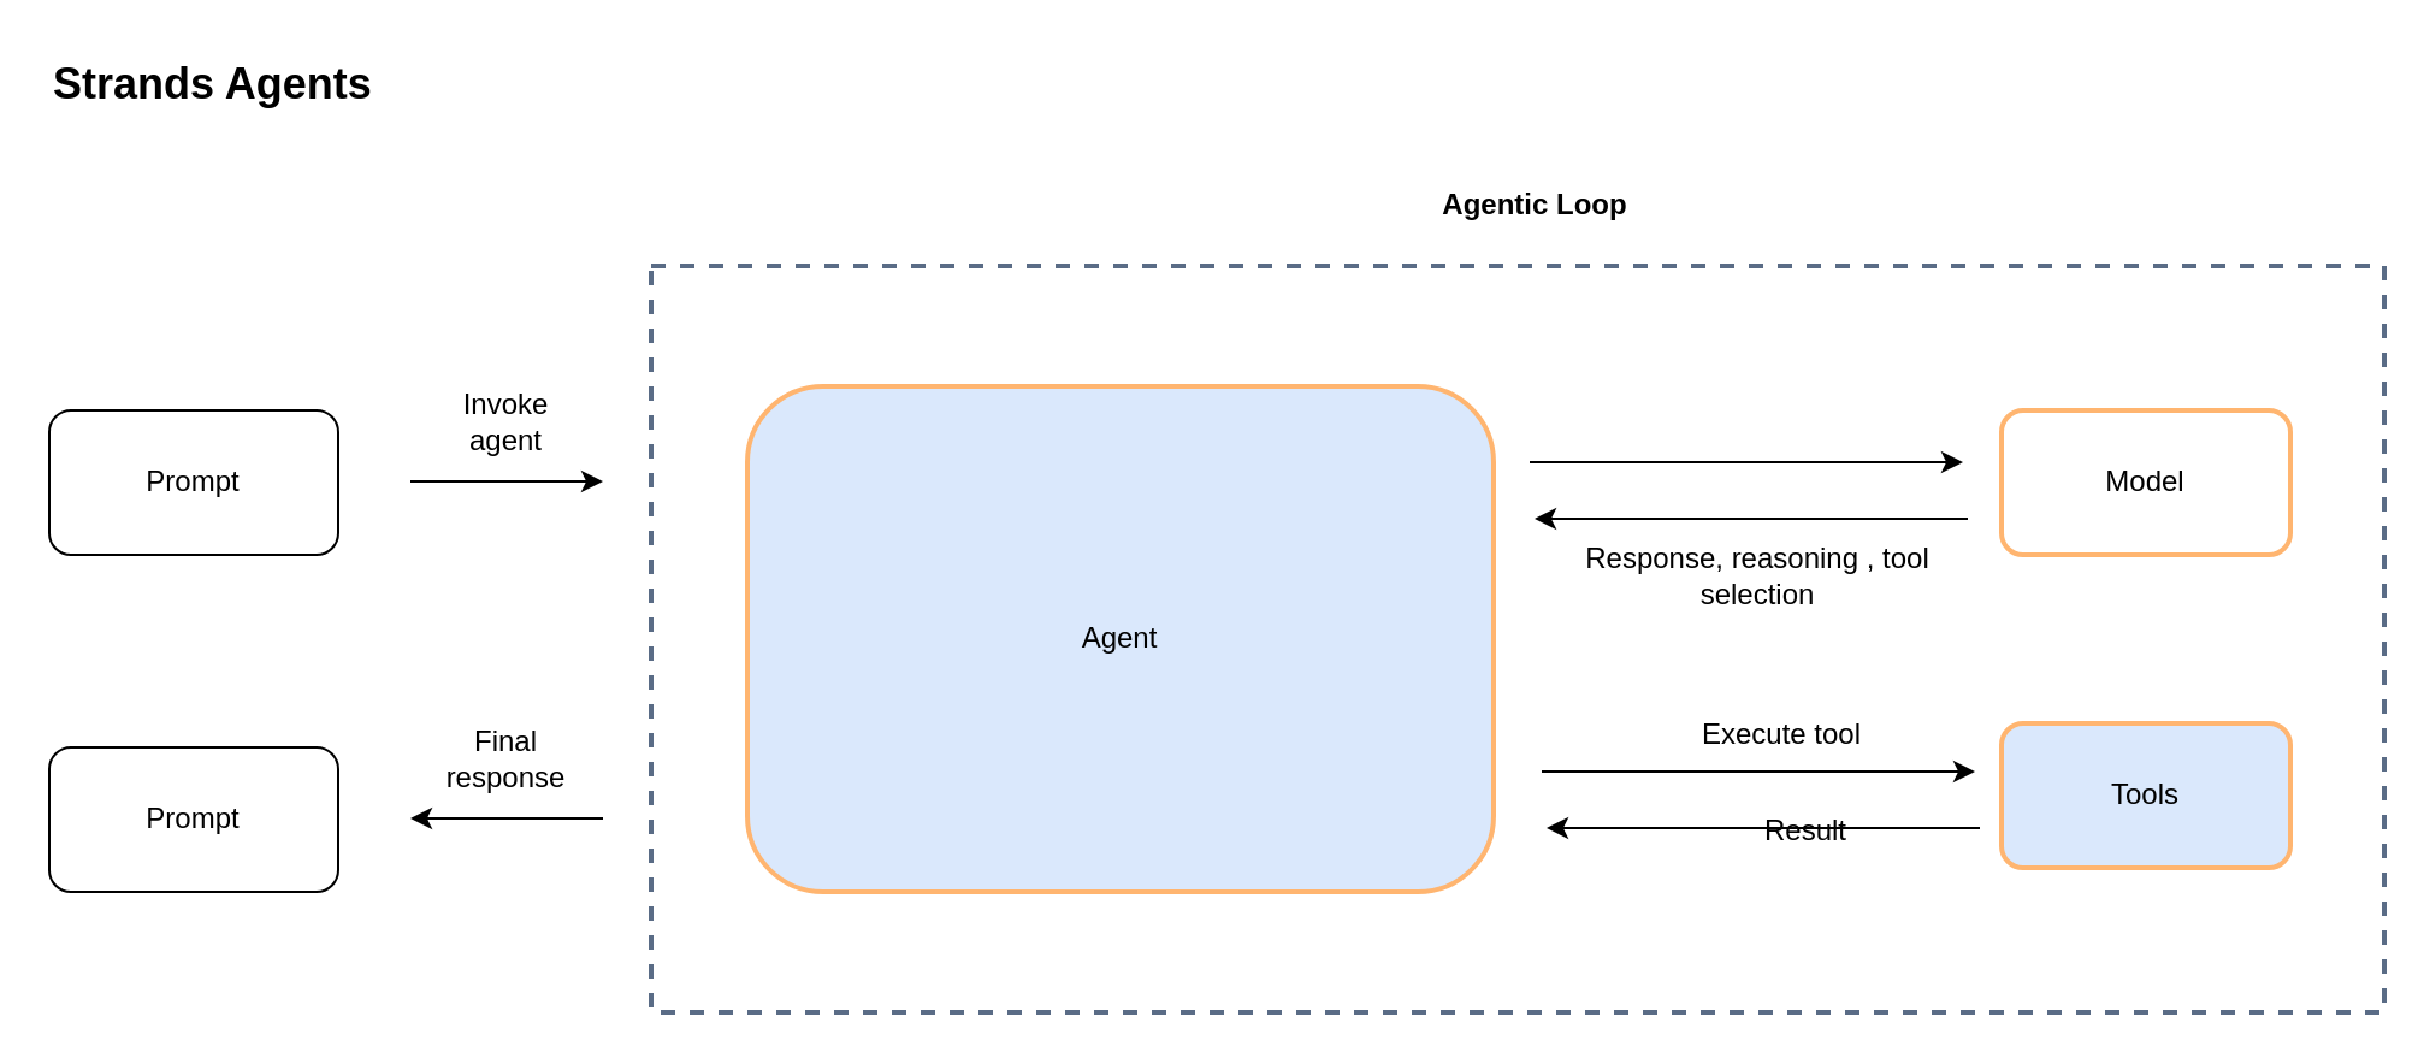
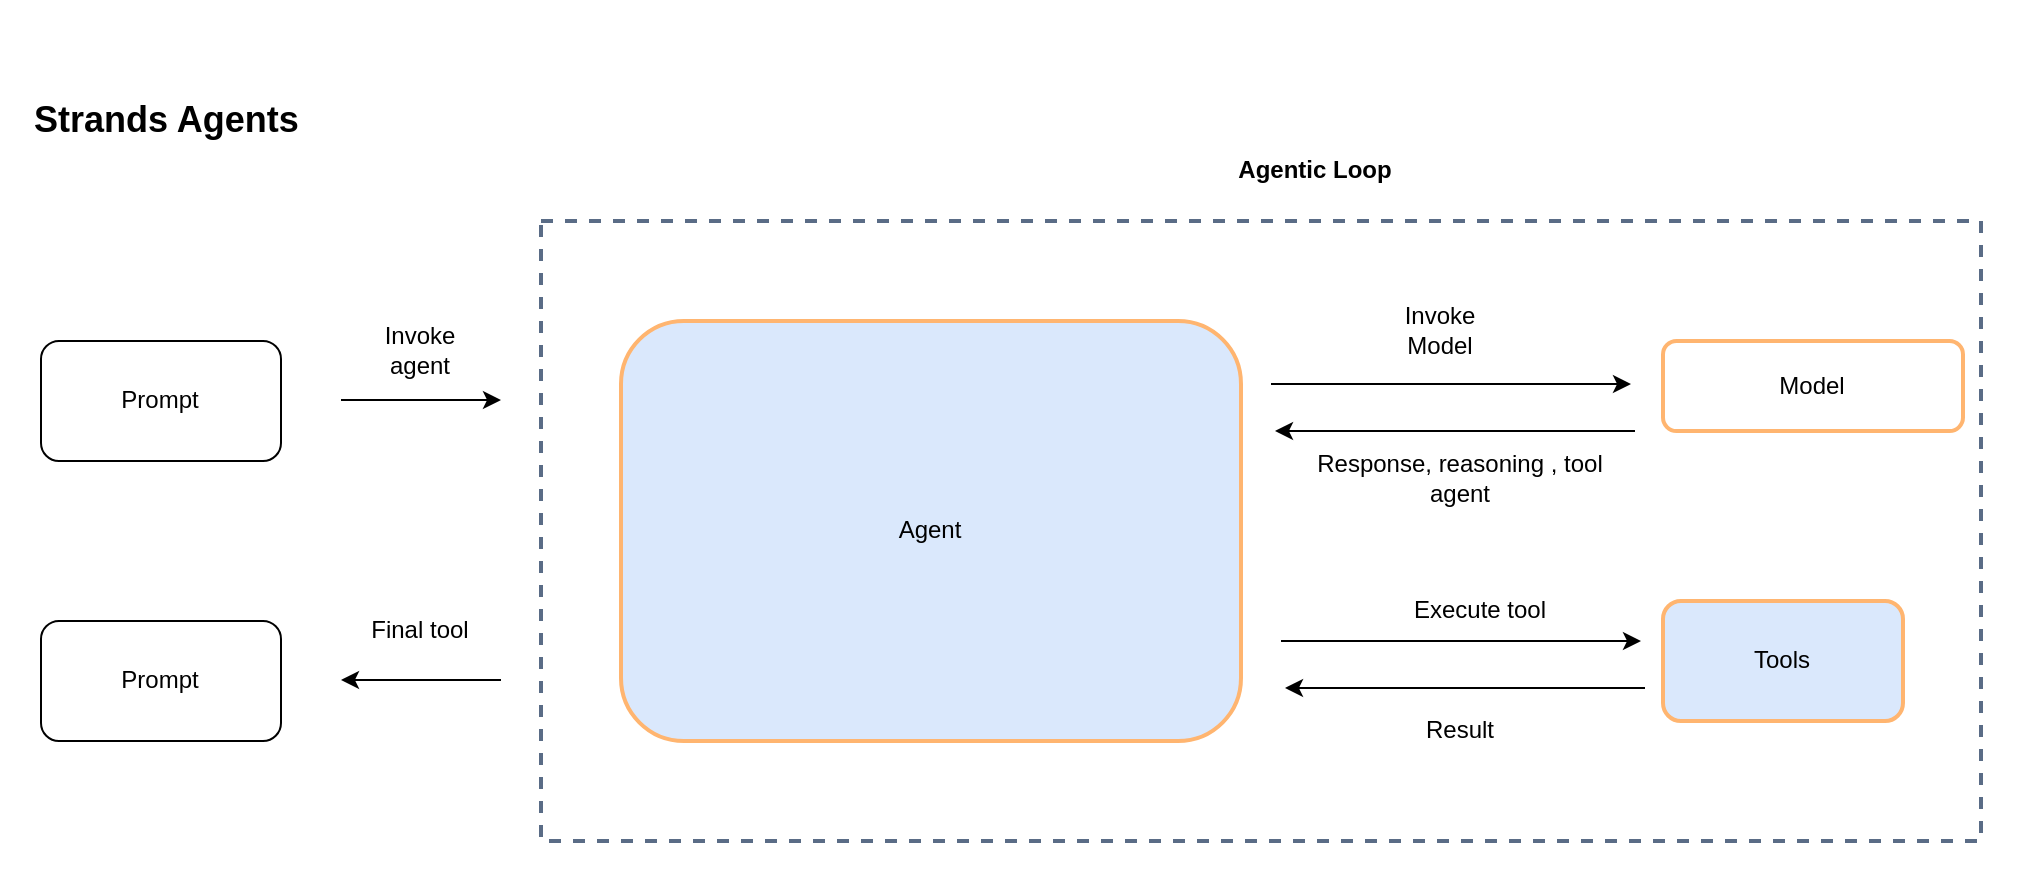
- <mxCell id="21" value="Strands Agents" style="text;html=1;whiteSpace=wrap;strokeColor=none;fillColor=none;align=left;verticalAlign=middle;rounded=0;fontStyle=1;fontSize=18;" vertex="1" parent="1"><mxGeometry x="20" y="20" width="190" height="30" as="geometry" /></mxCell>
+ <mxCell id="21" value="Strands Agents" style="text;html=1;whiteSpace=wrap;strokeColor=none;fillColor=none;align=left;verticalAlign=middle;rounded=0;fontStyle=1;fontSize=18;" vertex="1" parent="1"><mxGeometry x="15" y="45" width="190" height="30" as="geometry" /></mxCell>
- <mxCell id="5" value="Agentic Loop" style="text;html=1;whiteSpace=wrap;strokeColor=none;fillColor=none;align=center;verticalAlign=middle;rounded=0;fontStyle=1" vertex="1" parent="1"><mxGeometry x="560" y="70" width="155" height="30" as="geometry" /></mxCell>
+ <mxCell id="5" value="Agentic Loop" style="text;html=1;whiteSpace=wrap;strokeColor=none;fillColor=none;align=center;verticalAlign=middle;rounded=0;fontStyle=1" vertex="1" parent="1"><mxGeometry x="580" y="70" width="155" height="30" as="geometry" /></mxCell>
+ <mxCell id="13" value="Invoke Model" style="text;html=1;whiteSpace=wrap;strokeColor=none;fillColor=none;align=center;verticalAlign=middle;rounded=0;" vertex="1" parent="1"><mxGeometry x="690" y="150" width="60" height="30" as="geometry" /></mxCell>
- <mxCell id="7" value="Model" style="rounded=1;whiteSpace=wrap;html=1;strokeColor=#FFB570;strokeWidth=2;" vertex="1" parent="1"><mxGeometry x="831" y="170" width="120" height="60" as="geometry" /></mxCell>
+ <mxCell id="7" value="Model" style="rounded=1;whiteSpace=wrap;html=1;strokeColor=#FFB570;strokeWidth=2;" vertex="1" parent="1"><mxGeometry x="831" y="170" width="150" height="45" as="geometry" /></mxCell>
- <mxCell id="14" value="Response, reasoning , tool selection" style="text;html=1;whiteSpace=wrap;strokeColor=none;fillColor=none;align=center;verticalAlign=middle;rounded=0;" vertex="1" parent="1"><mxGeometry x="655" y="224" width="150" height="30" as="geometry" /></mxCell>
+ <mxCell id="14" value="Response, reasoning , tool agent" style="text;html=1;whiteSpace=wrap;strokeColor=none;fillColor=none;align=center;verticalAlign=middle;rounded=0;" vertex="1" parent="1"><mxGeometry x="655" y="224" width="150" height="30" as="geometry" /></mxCell>
- <mxCell id="20" value="Final response" style="text;html=1;whiteSpace=wrap;strokeColor=none;fillColor=none;align=center;verticalAlign=middle;rounded=0;" vertex="1" parent="1"><mxGeometry x="180" y="300" width="60" height="30" as="geometry" /></mxCell>
+ <mxCell id="20" value="Final tool" style="text;html=1;whiteSpace=wrap;strokeColor=none;fillColor=none;align=center;verticalAlign=middle;rounded=0;" vertex="1" parent="1"><mxGeometry x="180" y="300" width="60" height="30" as="geometry" /></mxCell>
- <mxCell id="16" value="Result" style="text;html=1;whiteSpace=wrap;strokeColor=none;fillColor=none;align=center;verticalAlign=middle;rounded=0;" vertex="1" parent="1"><mxGeometry x="700" y="330" width="100" height="30" as="geometry" /></mxCell>
+ <mxCell id="16" value="Result" style="text;html=1;whiteSpace=wrap;strokeColor=none;fillColor=none;align=center;verticalAlign=middle;rounded=0;" vertex="1" parent="1"><mxGeometry x="680" y="350" width="100" height="30" as="geometry" /></mxCell>
